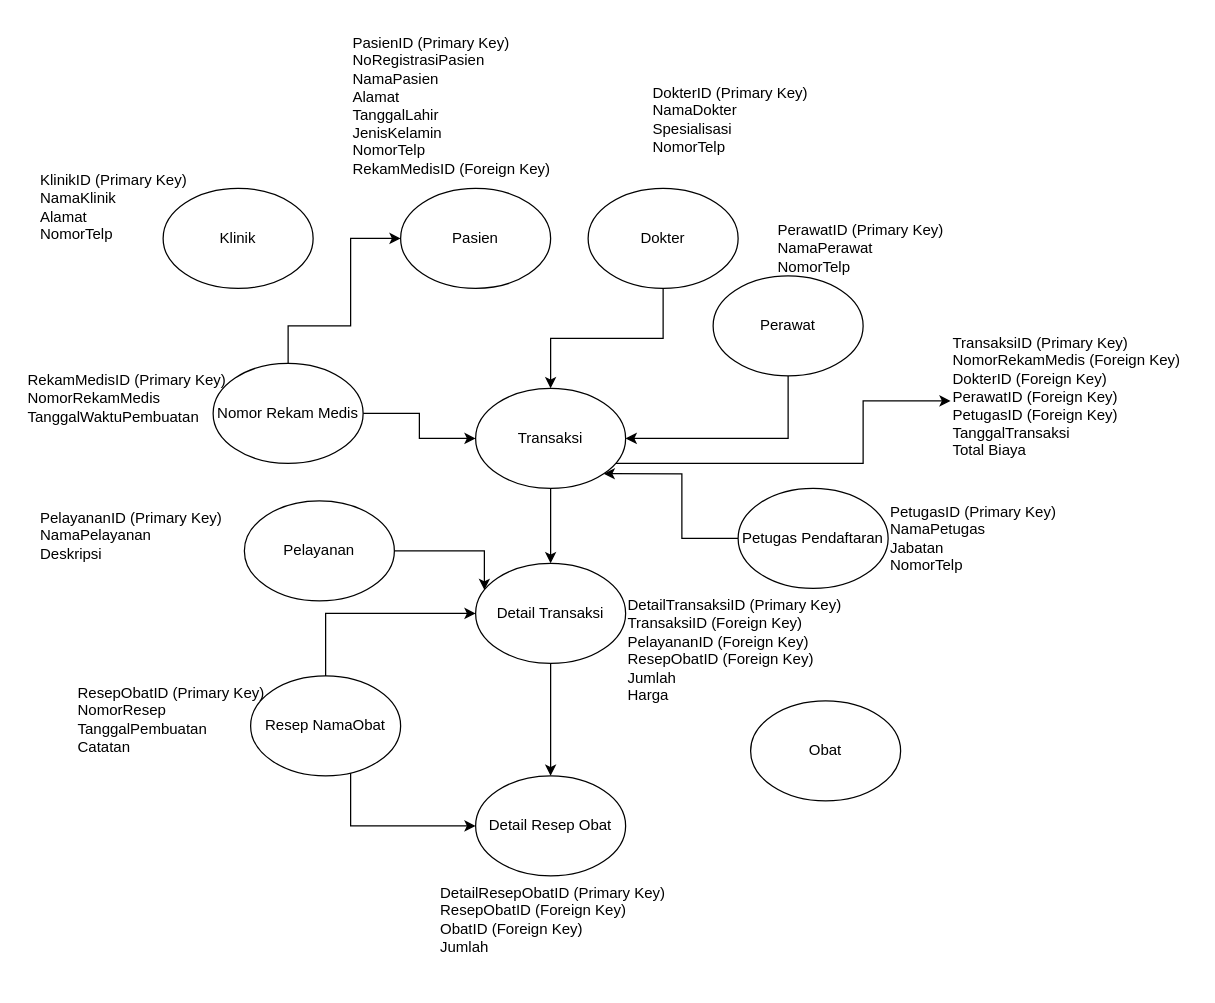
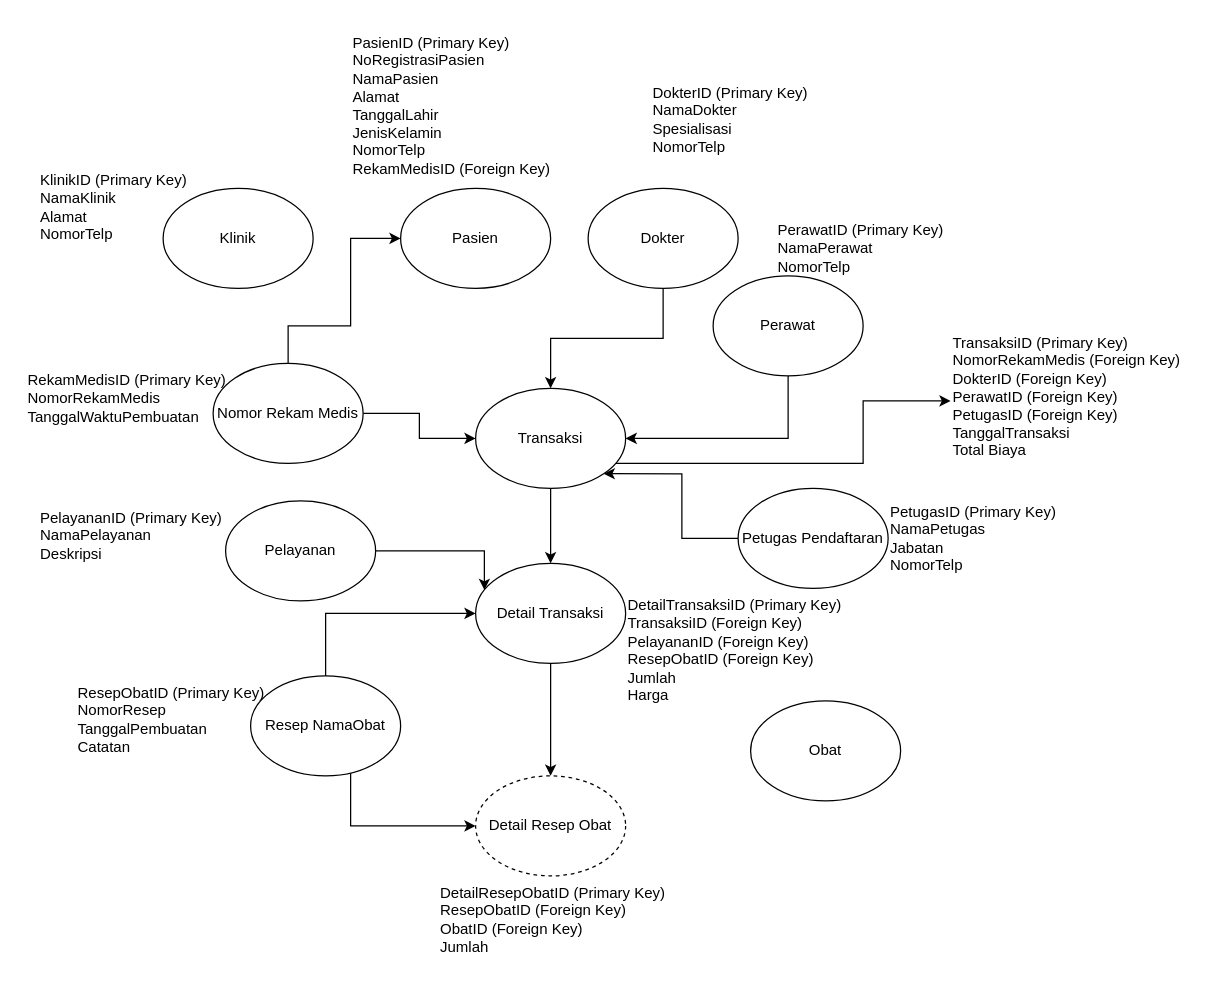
- <mxCell id="4" value="Pelayanan" style="ellipse;whiteSpace=wrap;html=1;" vertex="1" parent="1"><mxGeometry x="195" y="400" width="120" height="80" as="geometry" /></mxCell>
+ <mxCell id="4" value="Pelayanan" style="ellipse;whiteSpace=wrap;html=1;" vertex="1" parent="1"><mxGeometry x="180" y="400" width="120" height="80" as="geometry" /></mxCell>
- <mxCell id="24" value="Detail Resep Obat" style="ellipse;whiteSpace=wrap;html=1;" vertex="1" parent="1"><mxGeometry x="380" y="620" width="120" height="80" as="geometry" /></mxCell>
+ <mxCell id="24" value="Detail Resep Obat" style="ellipse;whiteSpace=wrap;html=1;dashed=1;" vertex="1" parent="1"><mxGeometry x="380" y="620" width="120" height="80" as="geometry" /></mxCell>
